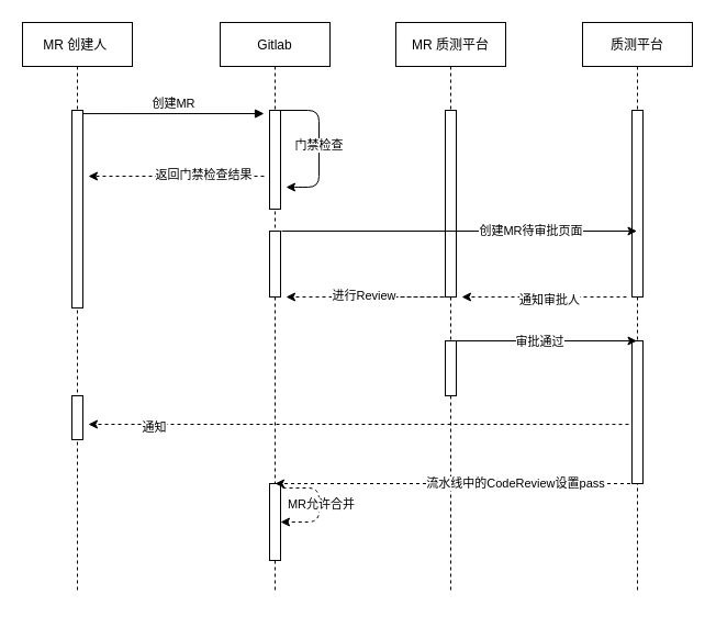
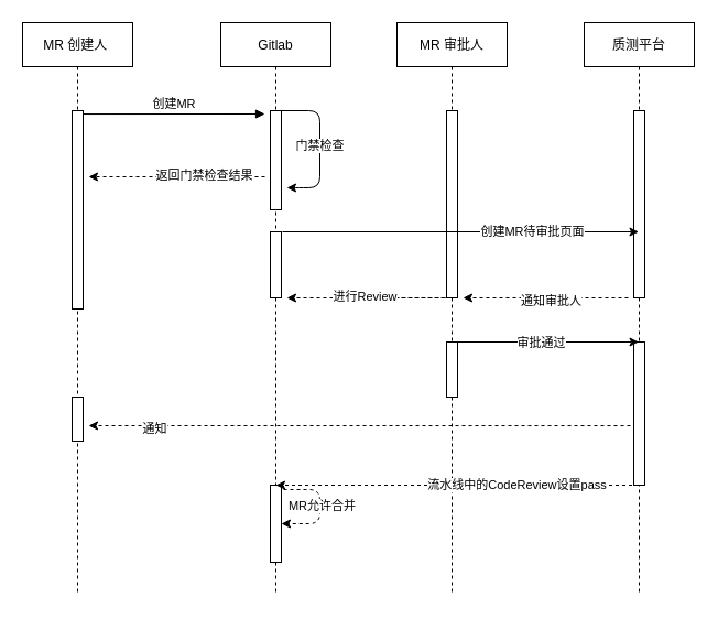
- <mxCell id="8" value="MR 质测平台" style="shape=umlLifeline;perimeter=lifelinePerimeter;container=1;collapsible=0;recursiveResize=0;rounded=0;shadow=0;strokeWidth=1;" vertex="1" parent="1"><mxGeometry x="360" y="20" width="100" height="520" as="geometry" /></mxCell>
+ <mxCell id="8" value="MR 审批人" style="shape=umlLifeline;perimeter=lifelinePerimeter;container=1;collapsible=0;recursiveResize=0;rounded=0;shadow=0;strokeWidth=1;" vertex="1" parent="1"><mxGeometry x="360" y="20" width="100" height="520" as="geometry" /></mxCell>
